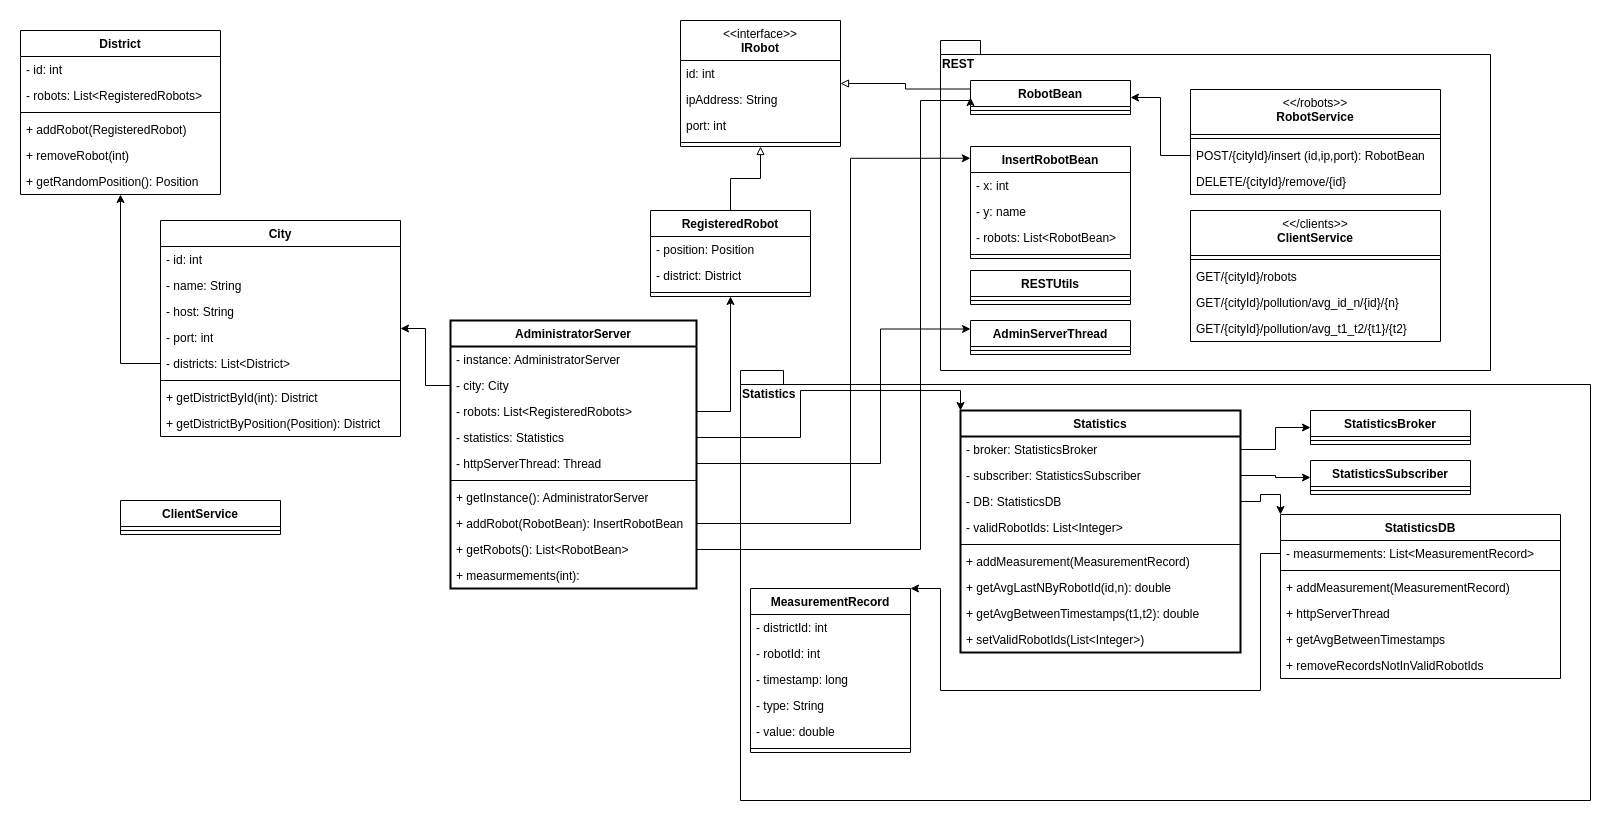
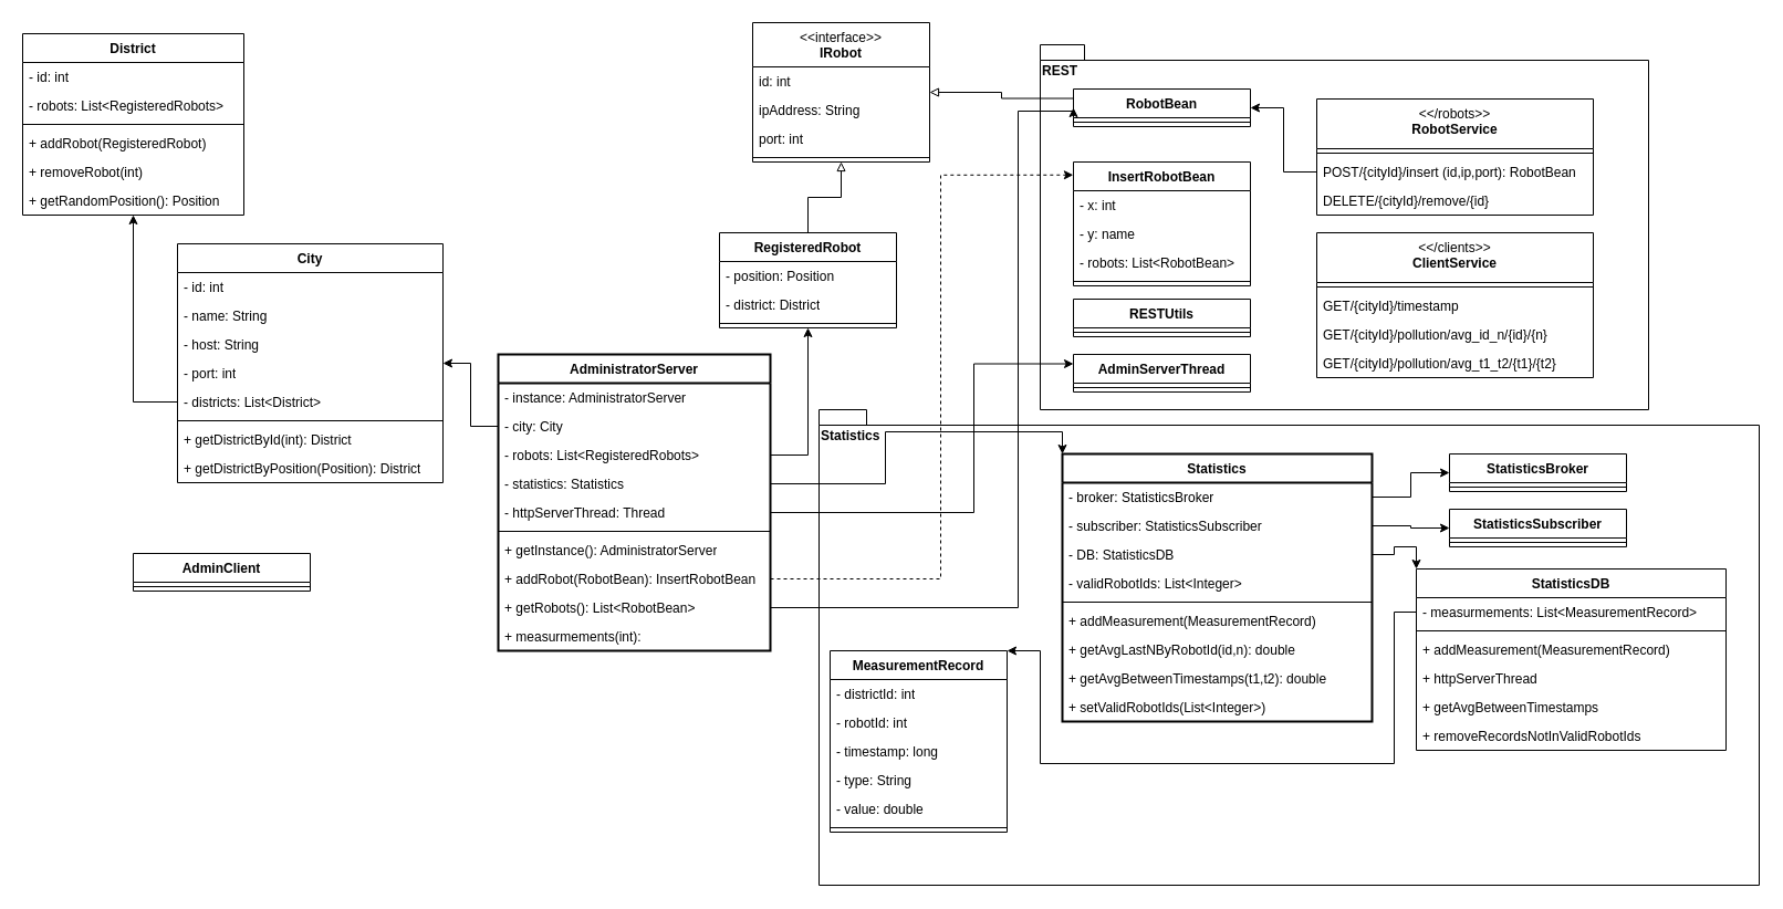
- <mxCell id="58" value="GET/{cityId}/robots" style="text;strokeColor=none;fillColor=none;align=left;verticalAlign=top;spacingLeft=4;spacingRight=4;overflow=hidden;rotatable=0;points=[[0,0.5],[1,0.5]];portConstraint=eastwest;whiteSpace=wrap;html=1;" vertex="1" parent="56"><mxGeometry y="53" width="250" height="26" as="geometry" /></mxCell>
+ <mxCell id="58" value="GET/{cityId}/timestamp" style="text;strokeColor=none;fillColor=none;align=left;verticalAlign=top;spacingLeft=4;spacingRight=4;overflow=hidden;rotatable=0;points=[[0,0.5],[1,0.5]];portConstraint=eastwest;whiteSpace=wrap;html=1;" vertex="1" parent="56"><mxGeometry y="53" width="250" height="26" as="geometry" /></mxCell>
- <mxCell id="62" style="edgeStyle=orthogonalEdgeStyle;rounded=0;orthogonalLoop=1;jettySize=auto;html=1;exitX=1;exitY=0.5;exitDx=0;exitDy=0;entryX=-0.001;entryY=0.105;entryDx=0;entryDy=0;entryPerimeter=0;" edge="1" parent="1" source="10" target="47"><mxGeometry relative="1" as="geometry"><Array as="points"><mxPoint x="850" y="523" /><mxPoint x="850" y="158" /></Array></mxGeometry></mxCell>
+ <mxCell id="62" style="edgeStyle=orthogonalEdgeStyle;rounded=0;orthogonalLoop=1;jettySize=auto;html=1;exitX=1;exitY=0.5;exitDx=0;exitDy=0;entryX=-0.001;entryY=0.105;entryDx=0;entryDy=0;entryPerimeter=0;dashed=1;" edge="1" parent="1" source="10" target="47"><mxGeometry relative="1" as="geometry"><Array as="points"><mxPoint x="850" y="523" /><mxPoint x="850" y="158" /></Array></mxGeometry></mxCell>
- <mxCell id="102" value="ClientService" style="swimlane;fontStyle=1;align=center;verticalAlign=top;childLayout=stackLayout;horizontal=1;startSize=26;horizontalStack=0;resizeParent=1;resizeParentMax=0;resizeLast=0;collapsible=1;marginBottom=0;whiteSpace=wrap;html=1;" vertex="1" parent="1"><mxGeometry x="120" y="500" width="160" height="34" as="geometry" /></mxCell>
+ <mxCell id="102" value="AdminClient" style="swimlane;fontStyle=1;align=center;verticalAlign=top;childLayout=stackLayout;horizontal=1;startSize=26;horizontalStack=0;resizeParent=1;resizeParentMax=0;resizeLast=0;collapsible=1;marginBottom=0;whiteSpace=wrap;html=1;" vertex="1" parent="1"><mxGeometry x="120" y="500" width="160" height="34" as="geometry" /></mxCell>
